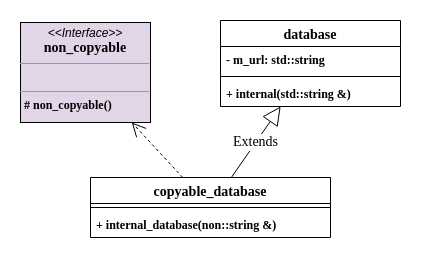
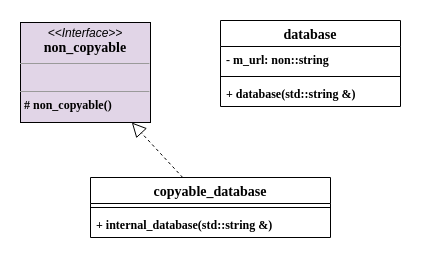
- <mxCell id="3" value="- m_url: std::string" style="text;strokeColor=none;fillColor=none;align=left;verticalAlign=top;spacingLeft=4;spacingRight=4;overflow=hidden;rotatable=0;points=[[0,0.5],[1,0.5]];portConstraint=eastwest;fontFamily=Consolas;fontStyle=1" parent="2" vertex="1"><mxGeometry y="26" width="180" height="26" as="geometry" /></mxCell>
+ <mxCell id="3" value="- m_url: non::string" style="text;strokeColor=none;fillColor=none;align=left;verticalAlign=top;spacingLeft=4;spacingRight=4;overflow=hidden;rotatable=0;points=[[0,0.5],[1,0.5]];portConstraint=eastwest;fontFamily=Consolas;fontStyle=1" parent="2" vertex="1"><mxGeometry y="26" width="180" height="26" as="geometry" /></mxCell>
- <mxCell id="5" value="+ internal(std::string &amp;)" style="text;strokeColor=none;fillColor=none;align=left;verticalAlign=top;spacingLeft=4;spacingRight=4;overflow=hidden;rotatable=0;points=[[0,0.5],[1,0.5]];portConstraint=eastwest;fontFamily=Consolas;fontStyle=1" parent="2" vertex="1"><mxGeometry y="60" width="180" height="26" as="geometry" /></mxCell>
+ <mxCell id="5" value="+ database(std::string &amp;)" style="text;strokeColor=none;fillColor=none;align=left;verticalAlign=top;spacingLeft=4;spacingRight=4;overflow=hidden;rotatable=0;points=[[0,0.5],[1,0.5]];portConstraint=eastwest;fontFamily=Consolas;fontStyle=1" parent="2" vertex="1"><mxGeometry y="60" width="180" height="26" as="geometry" /></mxCell>
- <mxCell id="10" value="" style="endArrow=open;dashed=1;endFill=0;endSize=12;html=1;" parent="1" source="6" target="11" edge="1"><mxGeometry width="160" relative="1" as="geometry"><mxPoint x="-130" y="253" as="sourcePoint" /><mxPoint x="-50" y="253" as="targetPoint" /></mxGeometry></mxCell>
+ <mxCell id="10" value="" style="endArrow=block;dashed=1;endFill=0;endSize=12;html=1;" parent="1" source="6" target="11" edge="1"><mxGeometry width="160" relative="1" as="geometry"><mxPoint x="-130" y="253" as="sourcePoint" /><mxPoint x="-50" y="253" as="targetPoint" /></mxGeometry></mxCell>
- <mxCell id="9" value="Extends" style="endArrow=block;endSize=16;endFill=0;html=1;fontFamily=Consolas;fontSize=14;" parent="1" source="6" target="2" edge="1"><mxGeometry width="160" relative="1" as="geometry"><mxPoint x="128.18" y="332.5" as="sourcePoint" /><mxPoint x="26.094" y="184.5" as="targetPoint" /></mxGeometry></mxCell>
- <mxCell id="8" value="+ internal_database(non::string &amp;)" style="text;strokeColor=none;fillColor=none;align=left;verticalAlign=top;spacingLeft=4;spacingRight=4;overflow=hidden;rotatable=0;points=[[0,0.5],[1,0.5]];portConstraint=eastwest;fontFamily=Consolas;fontStyle=1" parent="6" vertex="1"><mxGeometry y="34" width="240" height="26" as="geometry" /></mxCell>
+ <mxCell id="8" value="+ internal_database(std::string &amp;)" style="text;strokeColor=none;fillColor=none;align=left;verticalAlign=top;spacingLeft=4;spacingRight=4;overflow=hidden;rotatable=0;points=[[0,0.5],[1,0.5]];portConstraint=eastwest;fontFamily=Consolas;fontStyle=1" parent="6" vertex="1"><mxGeometry y="34" width="240" height="26" as="geometry" /></mxCell>
